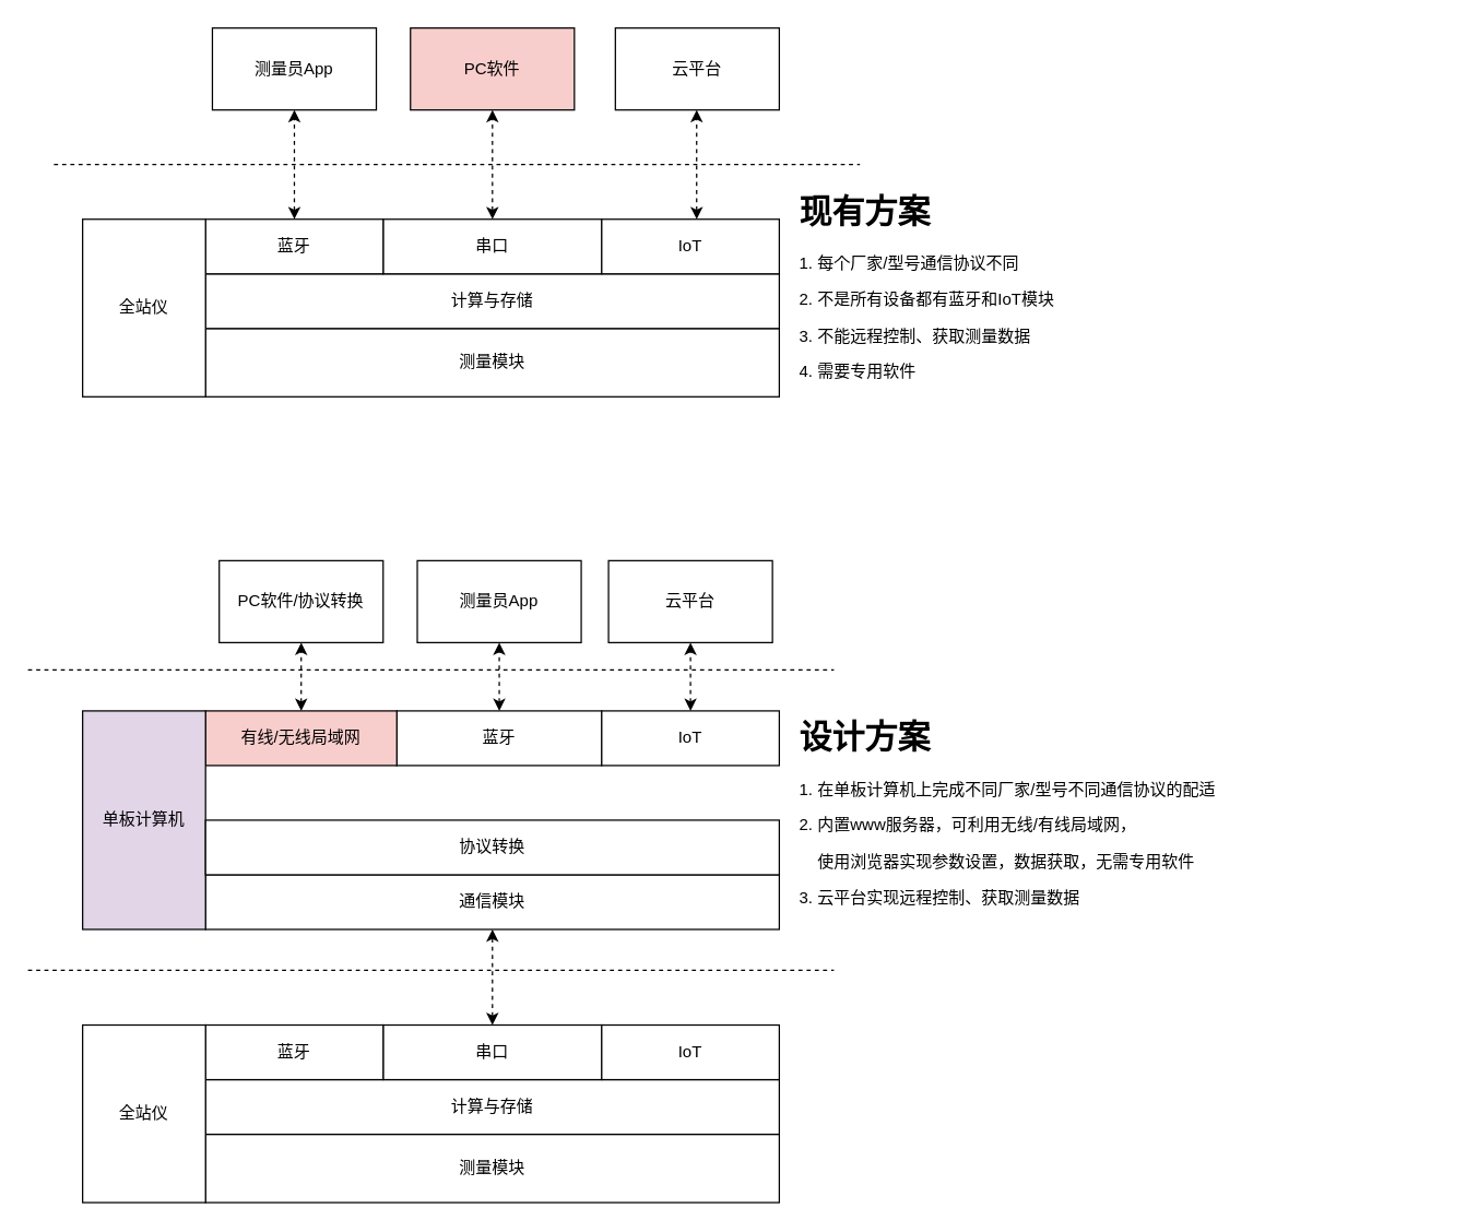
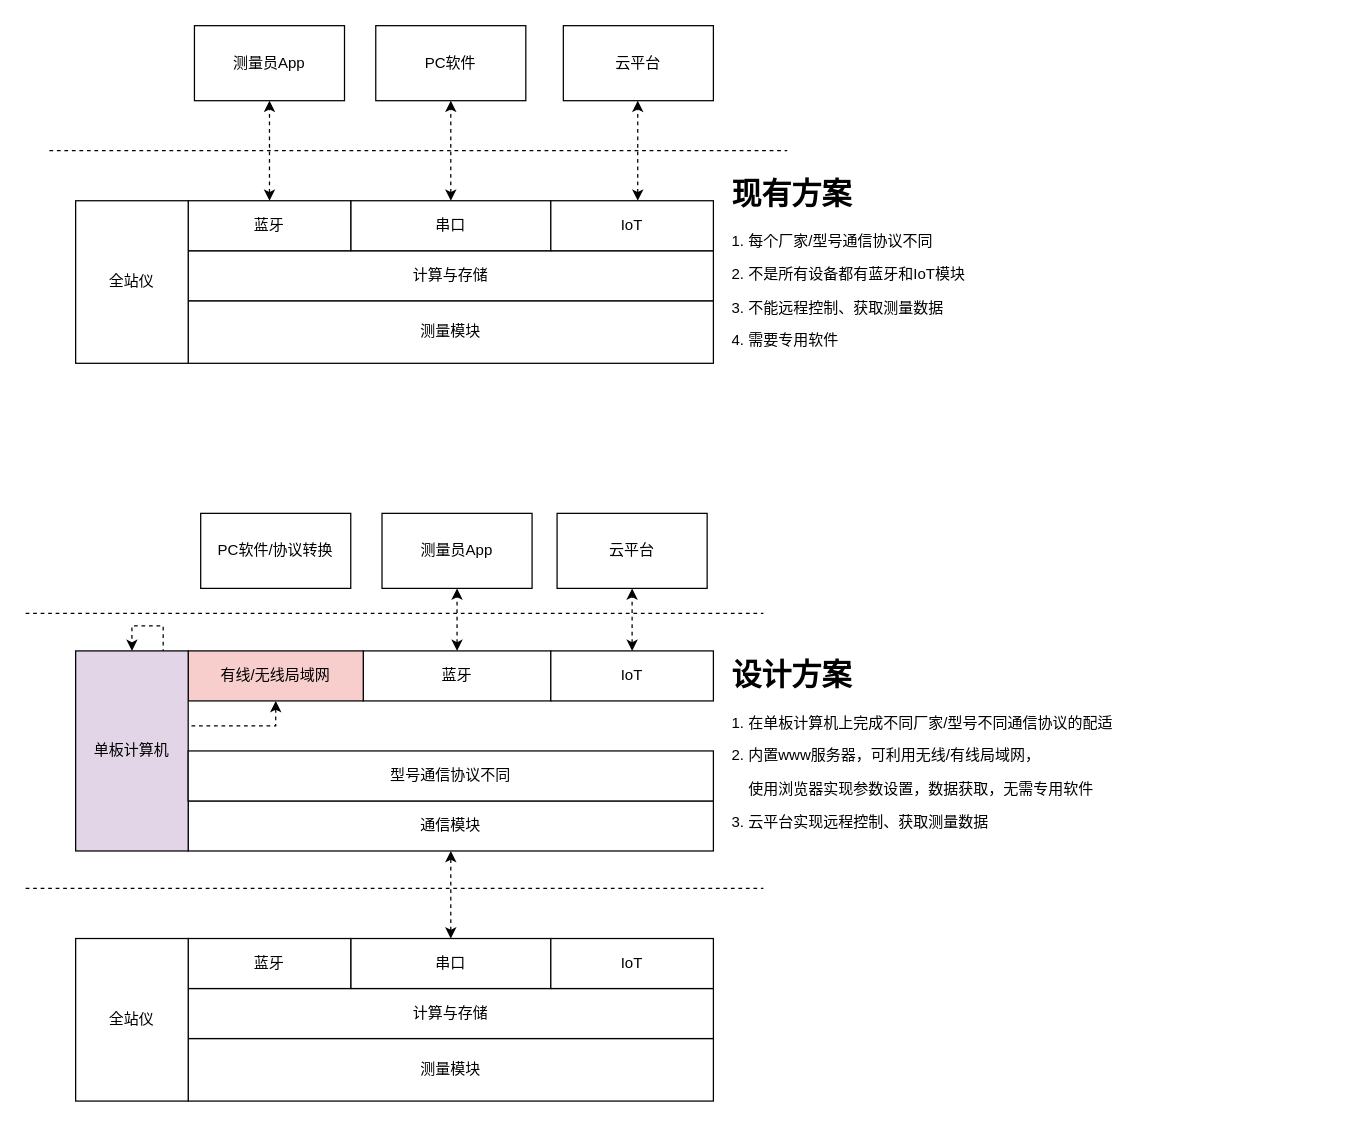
- <mxCell id="8" value="PC软件" style="rounded=0;whiteSpace=wrap;html=1;fillColor=#f8cecc;" vertex="1" parent="1"><mxGeometry x="300" y="20" width="120" height="60" as="geometry" /></mxCell>
+ <mxCell id="8" value="PC软件" style="rounded=0;whiteSpace=wrap;html=1;" vertex="1" parent="1"><mxGeometry x="300" y="20" width="120" height="60" as="geometry" /></mxCell>
- <mxCell id="27" value="" style="edgeStyle=orthogonalEdgeStyle;rounded=0;orthogonalLoop=1;jettySize=auto;html=1;dashed=1;startArrow=classic;startFill=1;" edge="1" parent="1" source="28" target="31"><mxGeometry relative="1" as="geometry" /></mxCell>
+ <mxCell id="27" value="" style="edgeStyle=orthogonalEdgeStyle;rounded=0;orthogonalLoop=1;jettySize=auto;html=1;dashed=1;startArrow=classic;startFill=1;" edge="1" parent="1" source="28" target="29"><mxGeometry relative="1" as="geometry" /></mxCell>
- <mxCell id="35" value="协议转换" style="rounded=0;whiteSpace=wrap;html=1;" vertex="1" parent="1"><mxGeometry x="150" y="600" width="420" height="40" as="geometry" /></mxCell>
+ <mxCell id="35" value="型号通信协议不同" style="rounded=0;whiteSpace=wrap;html=1;" vertex="1" parent="1"><mxGeometry x="150" y="600" width="420" height="40" as="geometry" /></mxCell>
